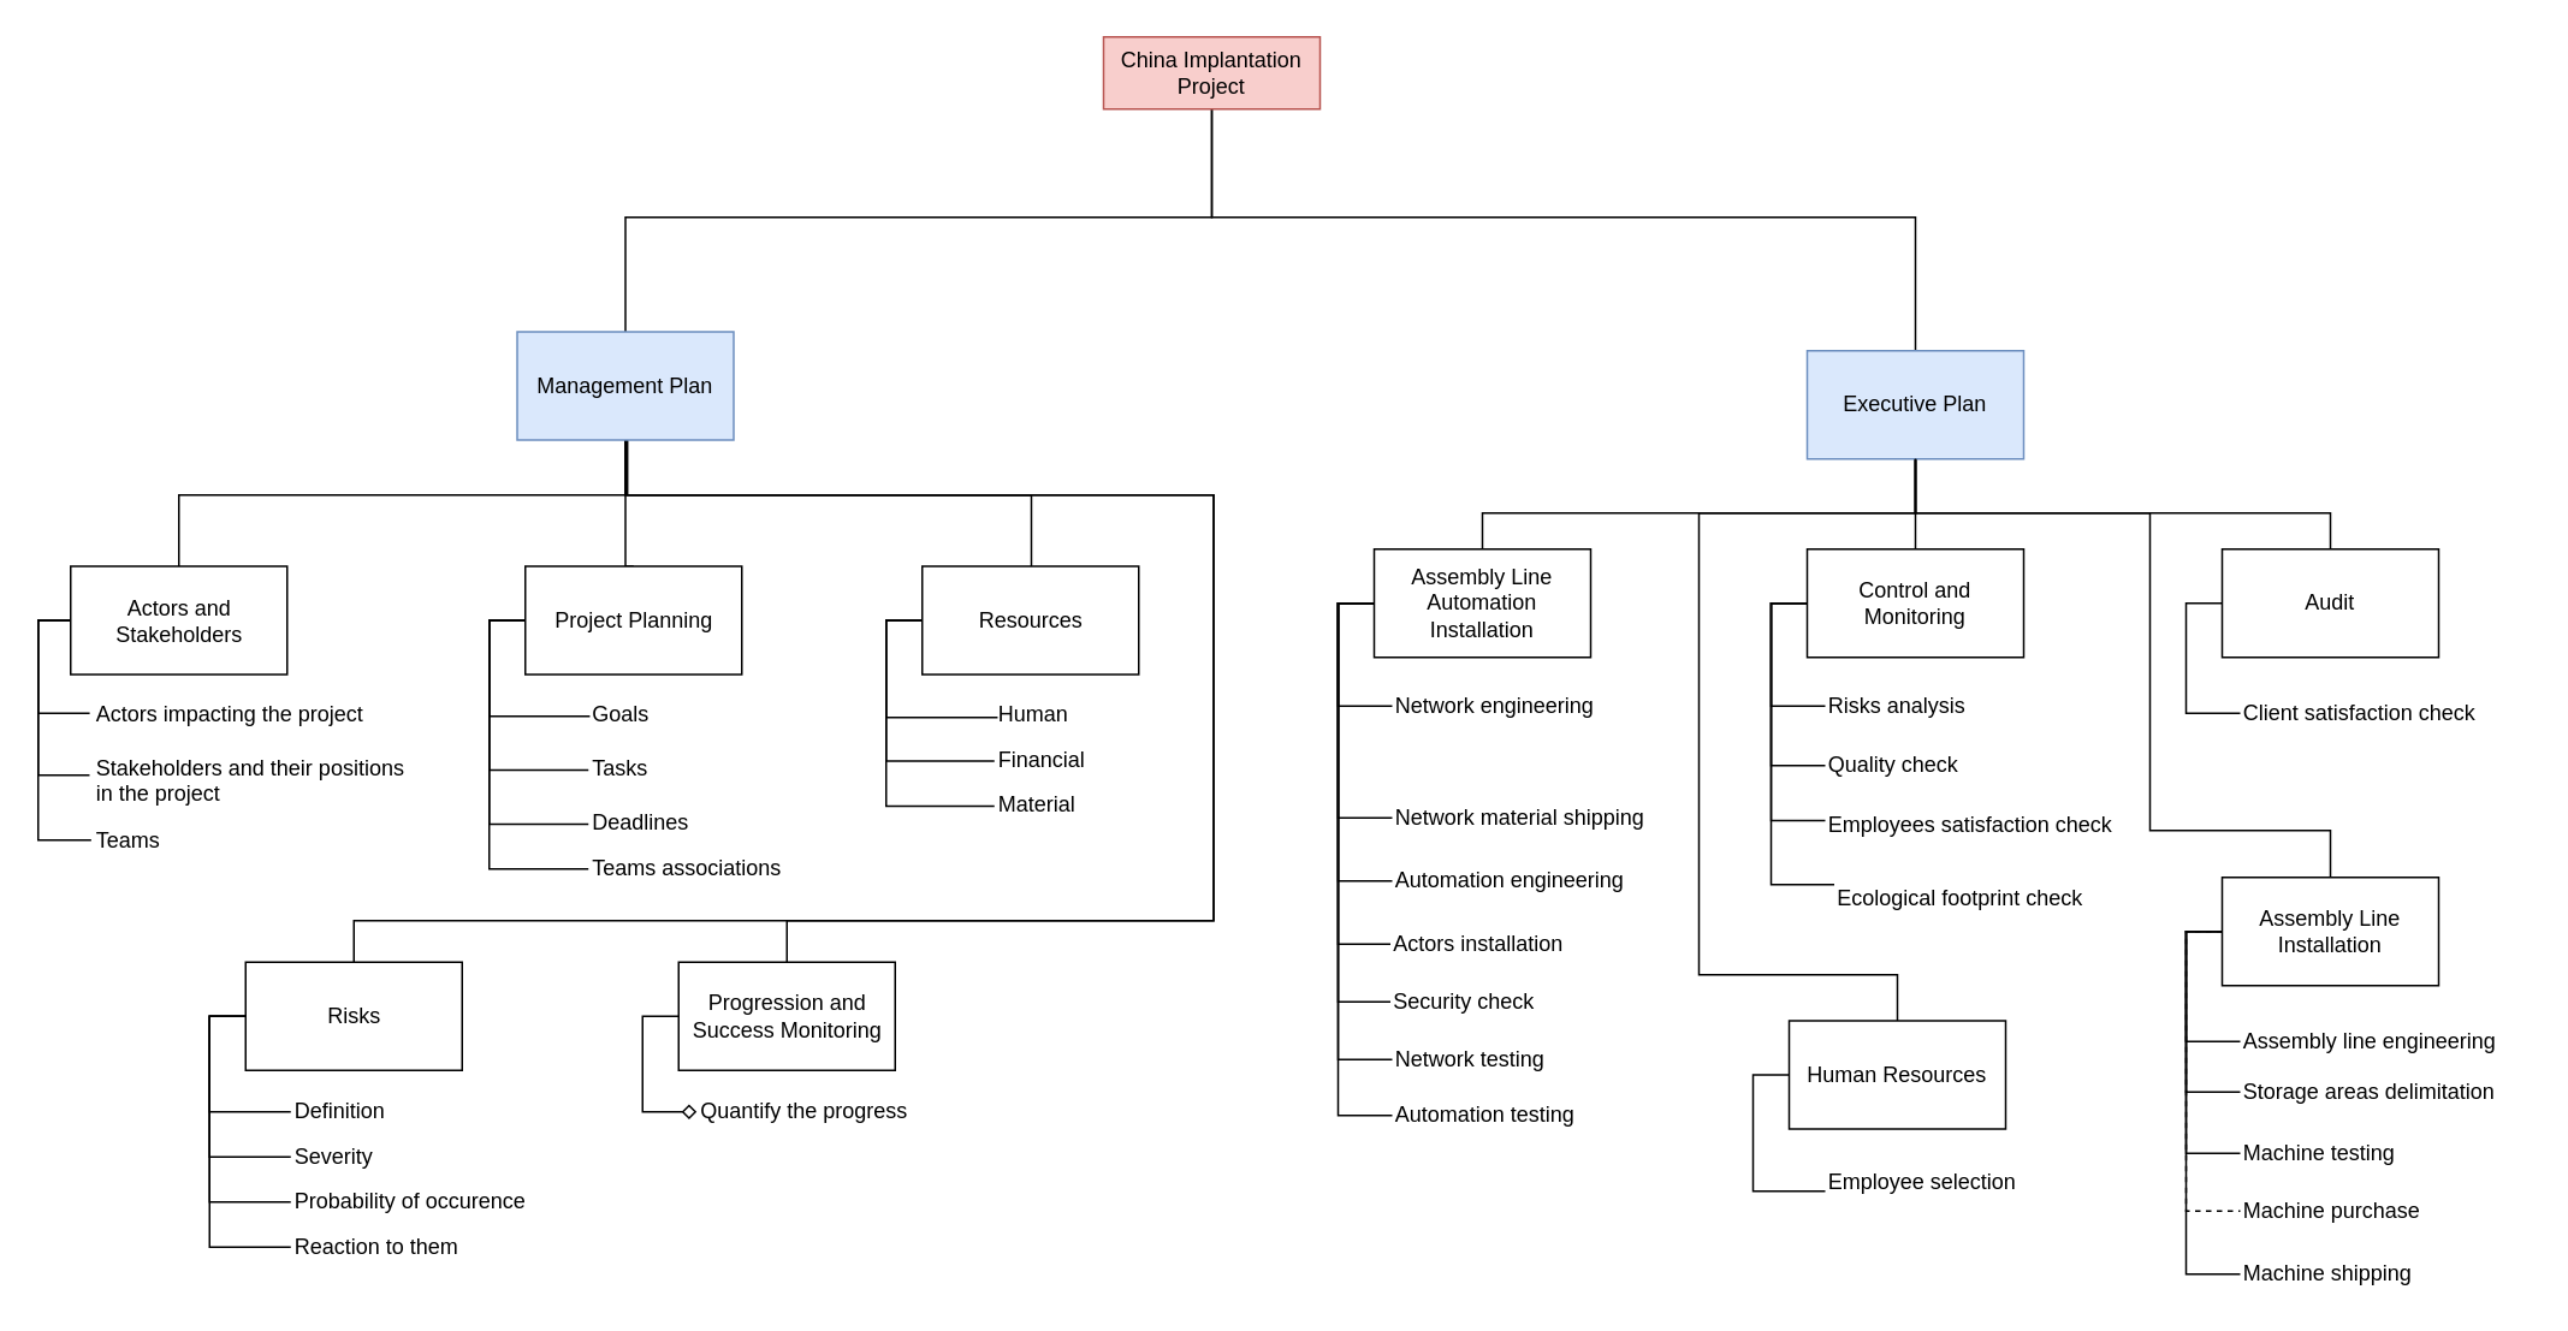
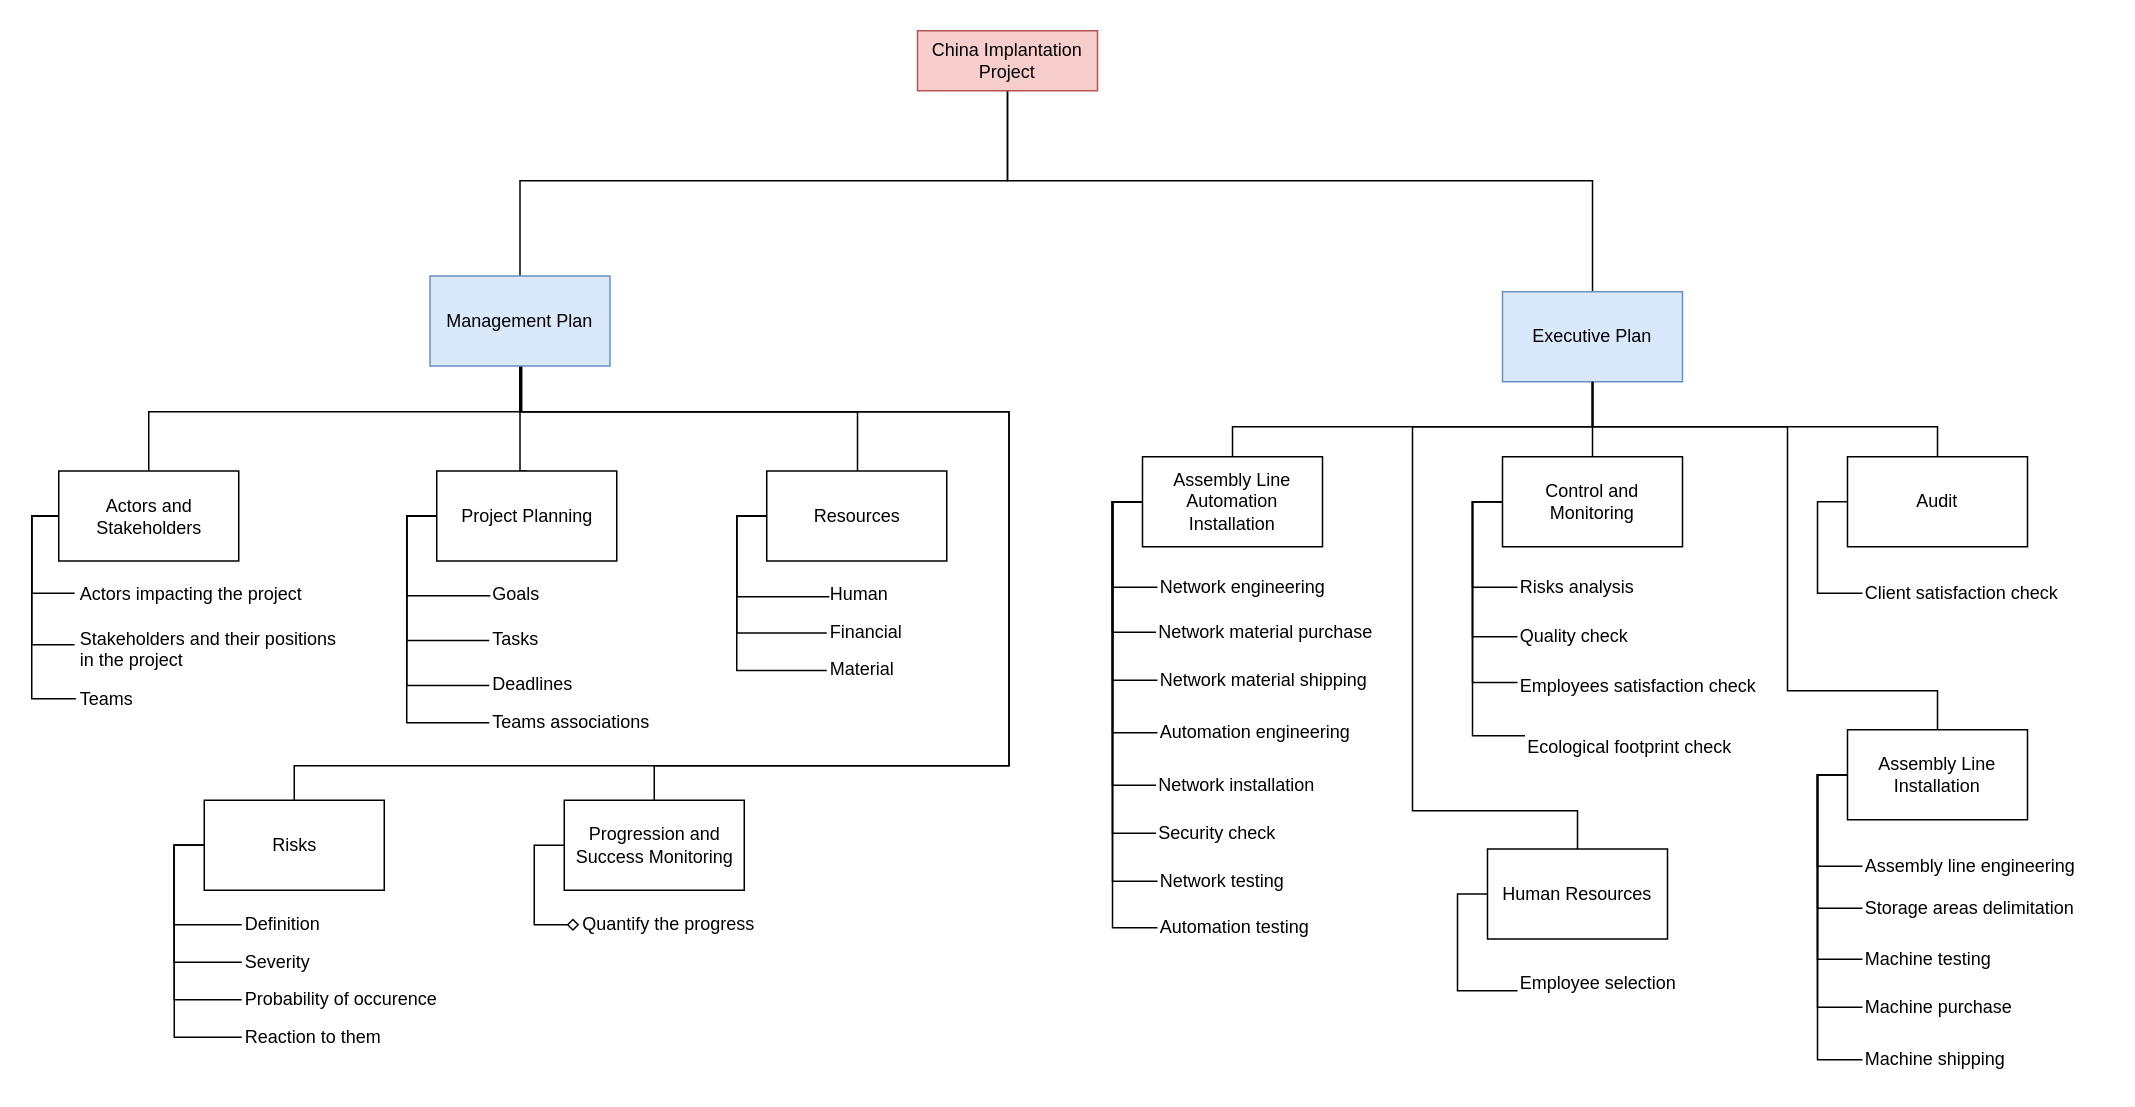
+ <mxCell id="53" style="edgeStyle=orthogonalEdgeStyle;rounded=0;orthogonalLoop=1;jettySize=auto;html=1;exitX=0;exitY=0.5;exitDx=0;exitDy=0;endArrow=none;endFill=0;" parent="1" source="58" target="77" edge="1"><mxGeometry relative="1" as="geometry"><Array as="points"><mxPoint x="741" y="334" /><mxPoint x="741" y="421" /></Array></mxGeometry></mxCell>
+ <mxCell id="77" value="Network material purchase&amp;nbsp;" style="text;html=1;resizable=0;points=[];autosize=1;align=left;verticalAlign=top;spacingTop=-4;" parent="1" vertex="1"><mxGeometry x="770" y="411" width="160" height="20" as="geometry" /></mxCell>
- <mxCell id="67" value="Actors installation" style="text;html=1;resizable=0;points=[];autosize=1;align=left;verticalAlign=top;spacingTop=-4;" parent="1" vertex="1"><mxGeometry x="770" y="513" width="120" height="20" as="geometry" /></mxCell>
+ <mxCell id="67" value="Network installation" style="text;html=1;resizable=0;points=[];autosize=1;align=left;verticalAlign=top;spacingTop=-4;" parent="1" vertex="1"><mxGeometry x="770" y="513" width="120" height="20" as="geometry" /></mxCell>
- <mxCell id="84" style="edgeStyle=orthogonalEdgeStyle;rounded=0;orthogonalLoop=1;jettySize=auto;html=1;exitX=0;exitY=0.5;exitDx=0;exitDy=0;endArrow=none;endFill=0;dashed=1;" parent="1" source="86" target="75" edge="1"><mxGeometry relative="1" as="geometry"><Array as="points"><mxPoint x="1211" y="516" /><mxPoint x="1211" y="671" /></Array></mxGeometry></mxCell>
+ <mxCell id="84" style="edgeStyle=orthogonalEdgeStyle;rounded=0;orthogonalLoop=1;jettySize=auto;html=1;exitX=0;exitY=0.5;exitDx=0;exitDy=0;endArrow=none;endFill=0;" parent="1" source="86" target="75" edge="1"><mxGeometry relative="1" as="geometry"><Array as="points"><mxPoint x="1211" y="516" /><mxPoint x="1211" y="671" /></Array></mxGeometry></mxCell>
